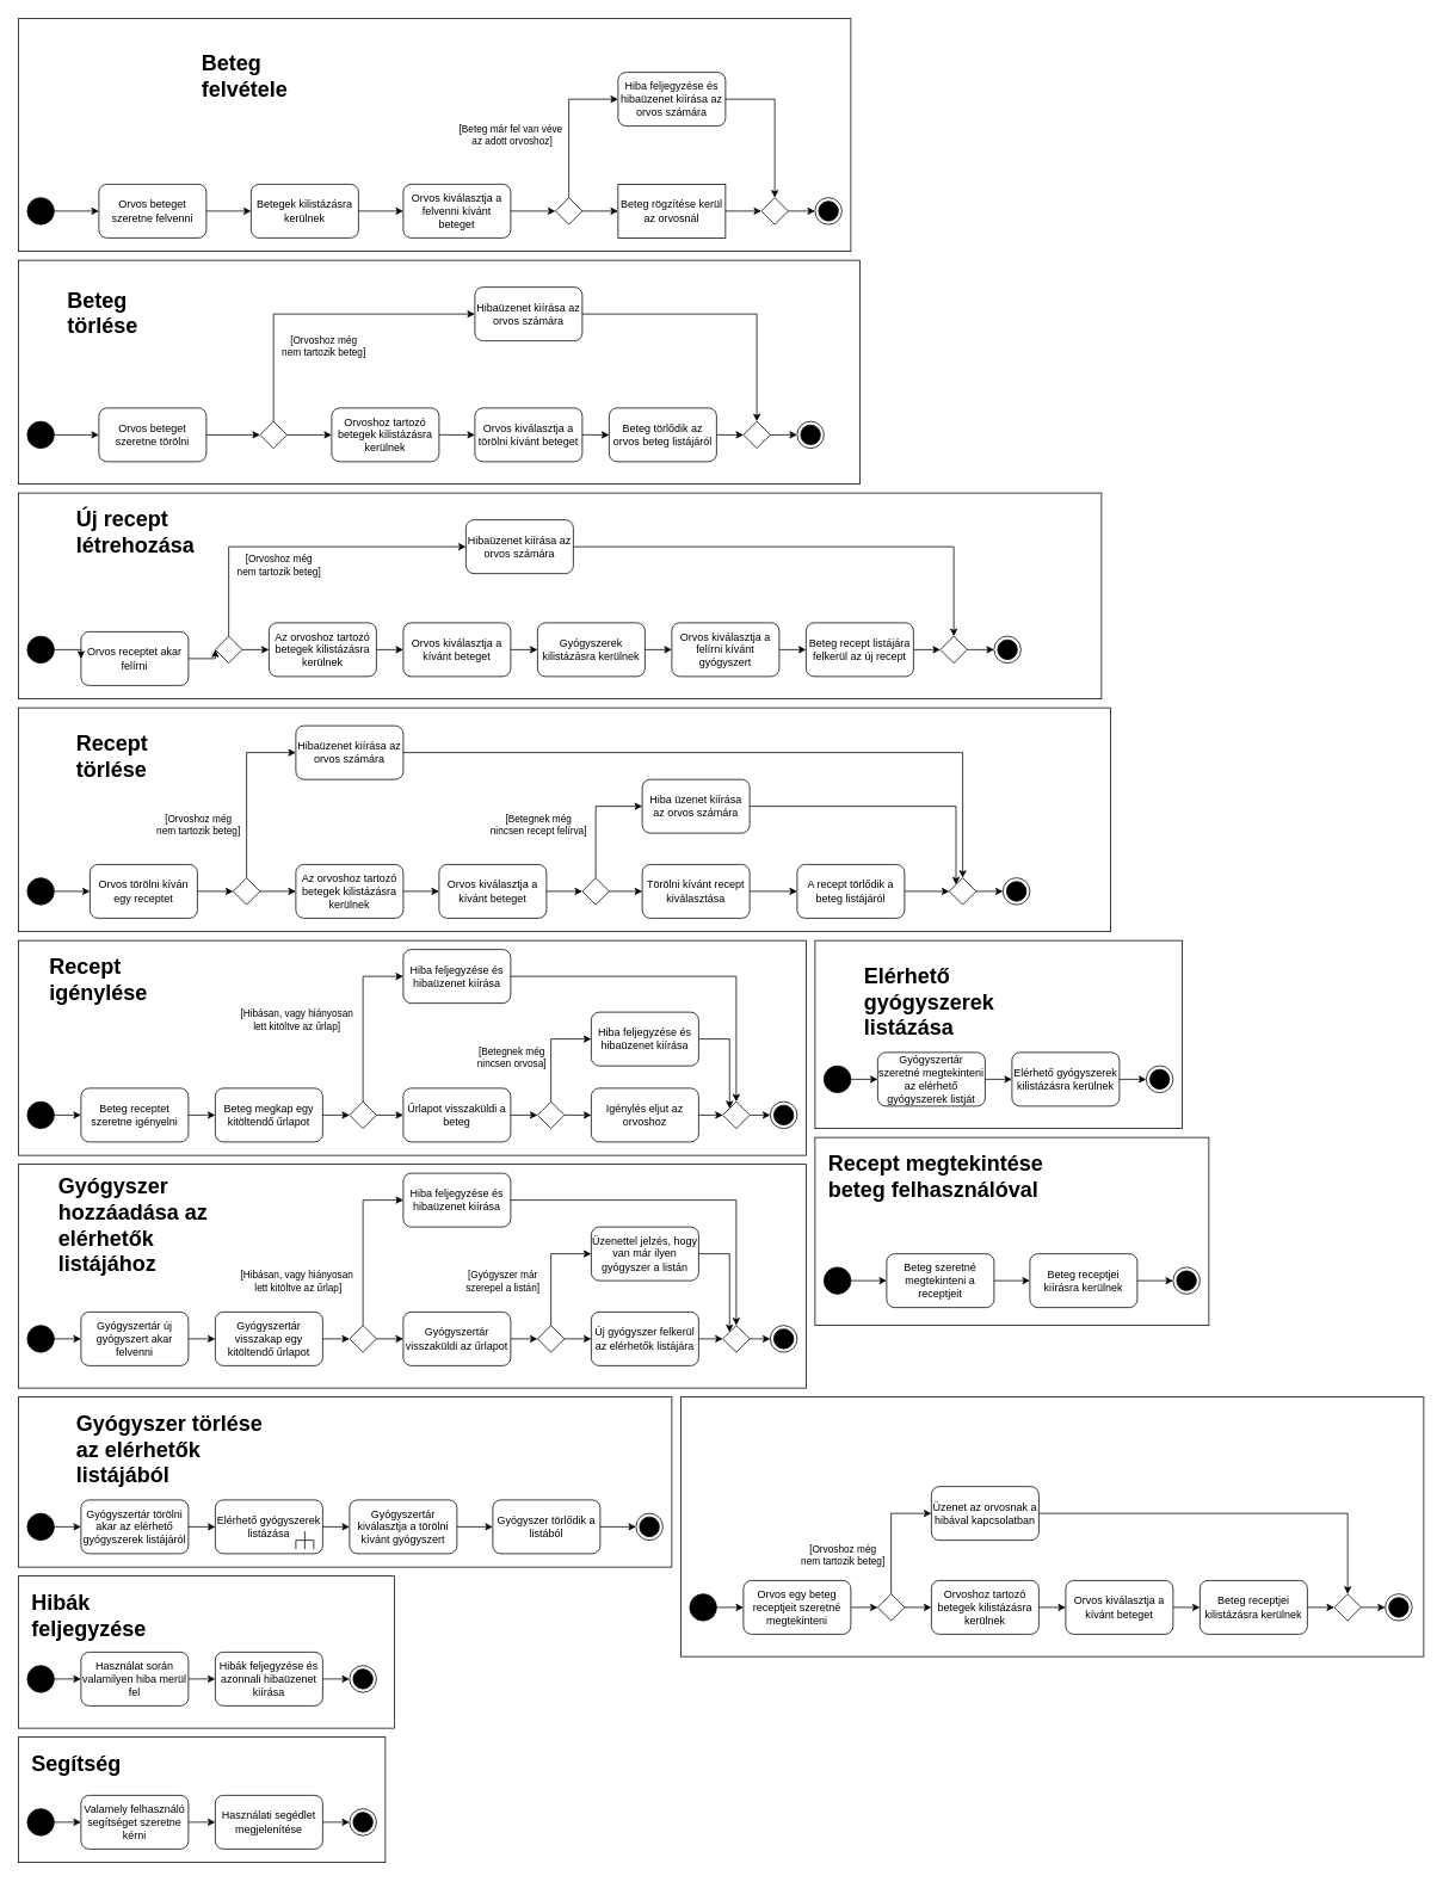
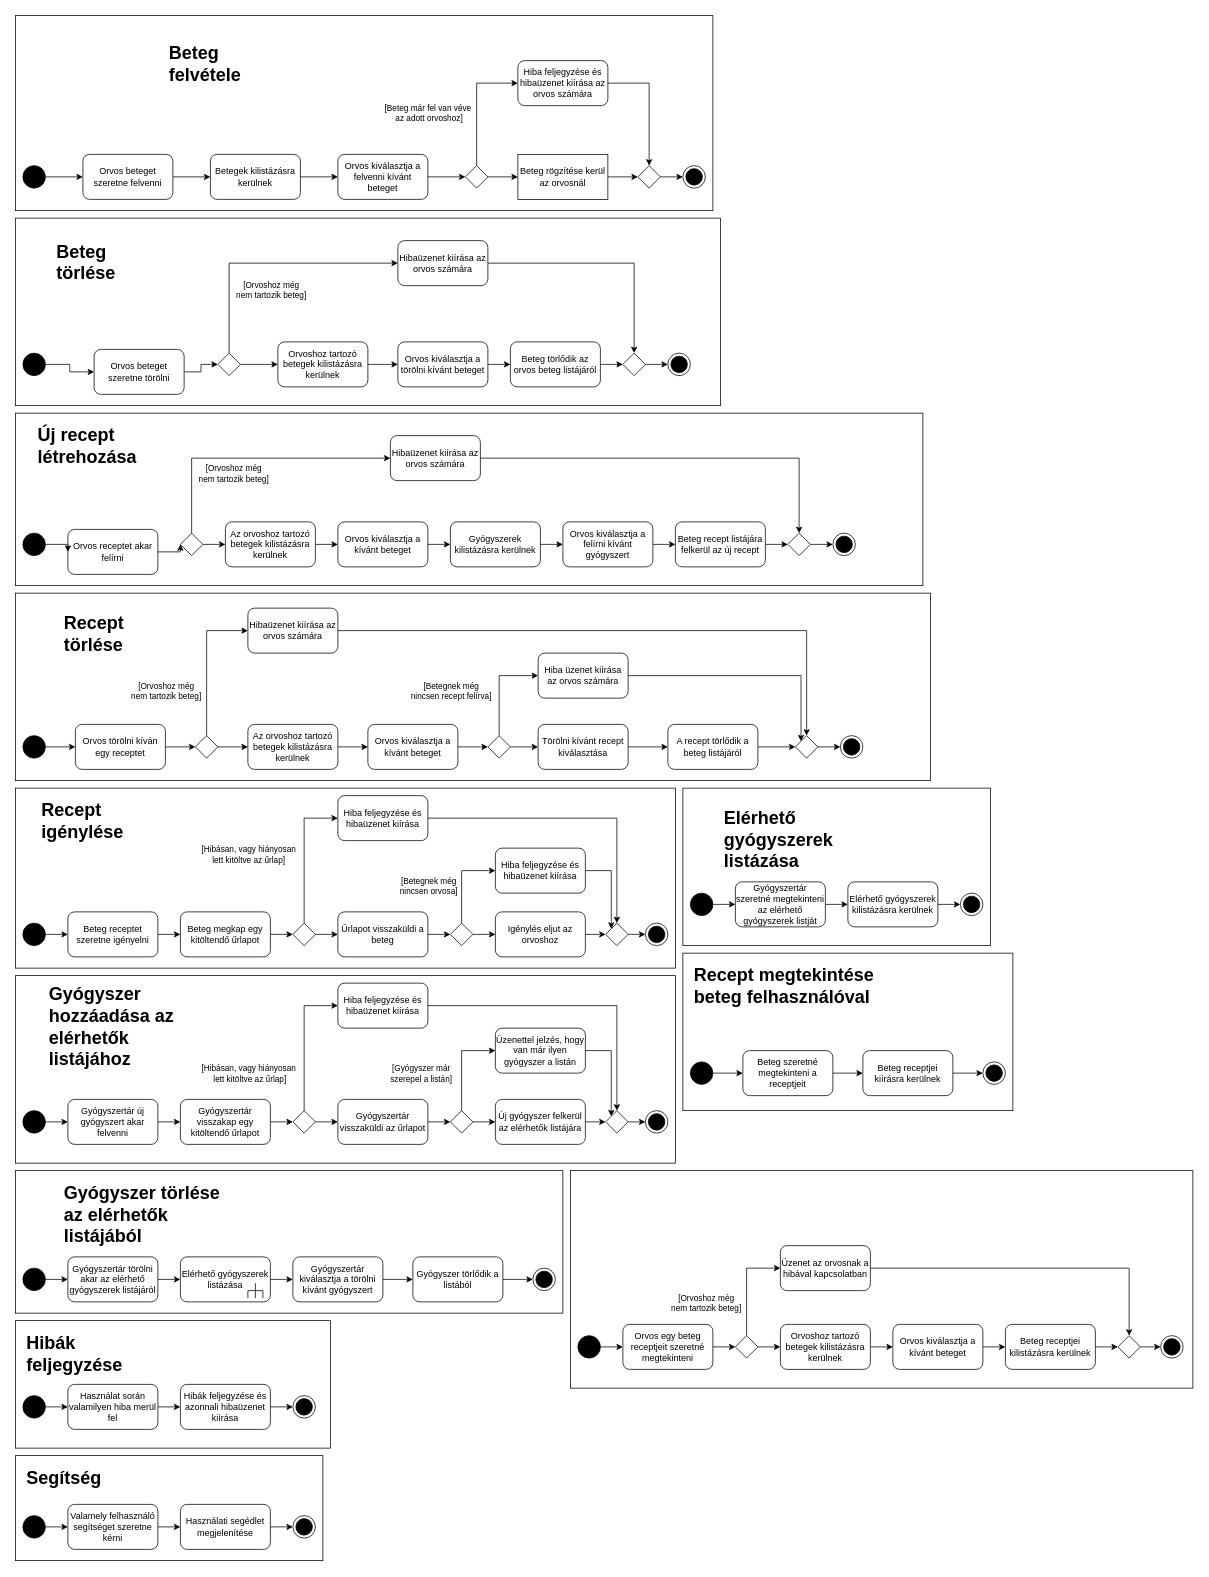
- <mxCell id="121" value="Orvos beteget szeretne törölni" style="rounded=1;whiteSpace=wrap;html=1;" parent="118" vertex="1"><mxGeometry x="90" y="165" width="120" height="60" as="geometry" /></mxCell>
+ <mxCell id="121" value="Orvos beteget szeretne törölni" style="rounded=1;whiteSpace=wrap;html=1;" parent="118" vertex="1"><mxGeometry x="105" y="175" width="120" height="60" as="geometry" /></mxCell>
- <mxCell id="28" value="&lt;h1&gt;Új recept létrehozása&lt;/h1&gt;" style="text;html=1;strokeColor=none;fillColor=none;spacing=5;spacingTop=-20;whiteSpace=wrap;overflow=hidden;rounded=0;" parent="5" vertex="1"><mxGeometry x="60" y="10" width="140" height="70" as="geometry" /></mxCell>
+ <mxCell id="28" value="&lt;h1&gt;Új recept létrehozása&lt;/h1&gt;" style="text;html=1;strokeColor=none;fillColor=none;spacing=5;spacingTop=-20;whiteSpace=wrap;overflow=hidden;rounded=0;" parent="5" vertex="1"><mxGeometry x="25" y="10" width="140" height="70" as="geometry" /></mxCell>
